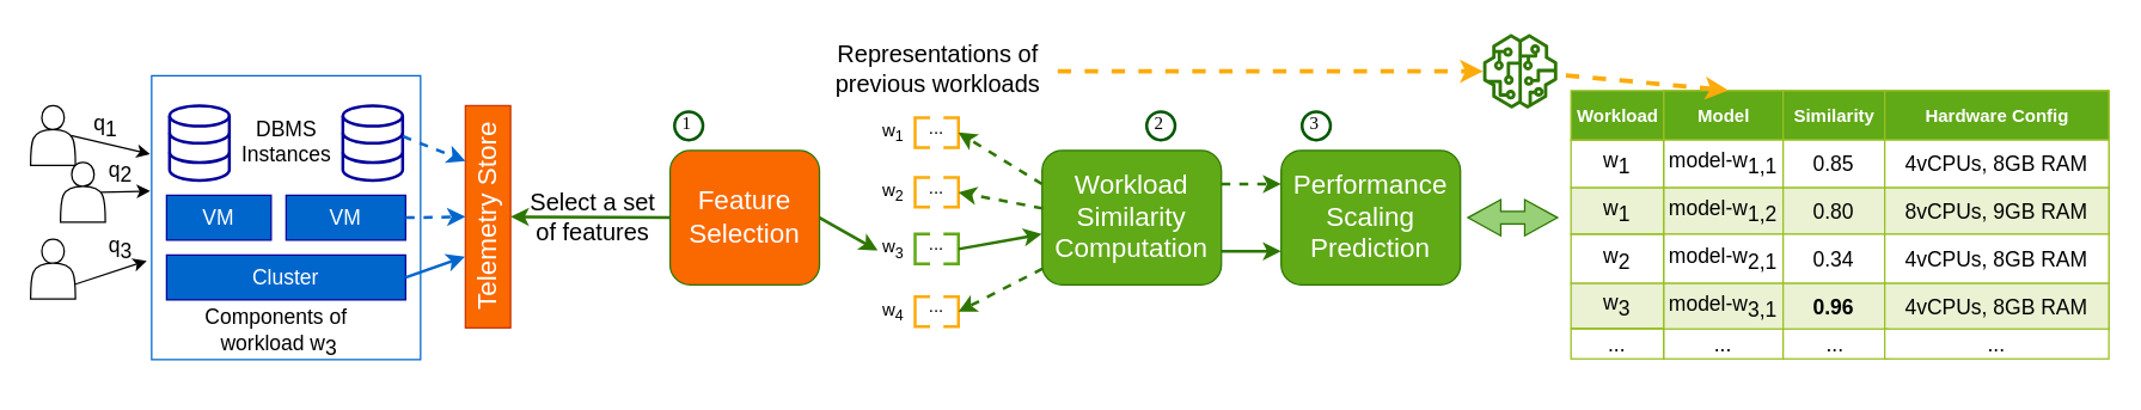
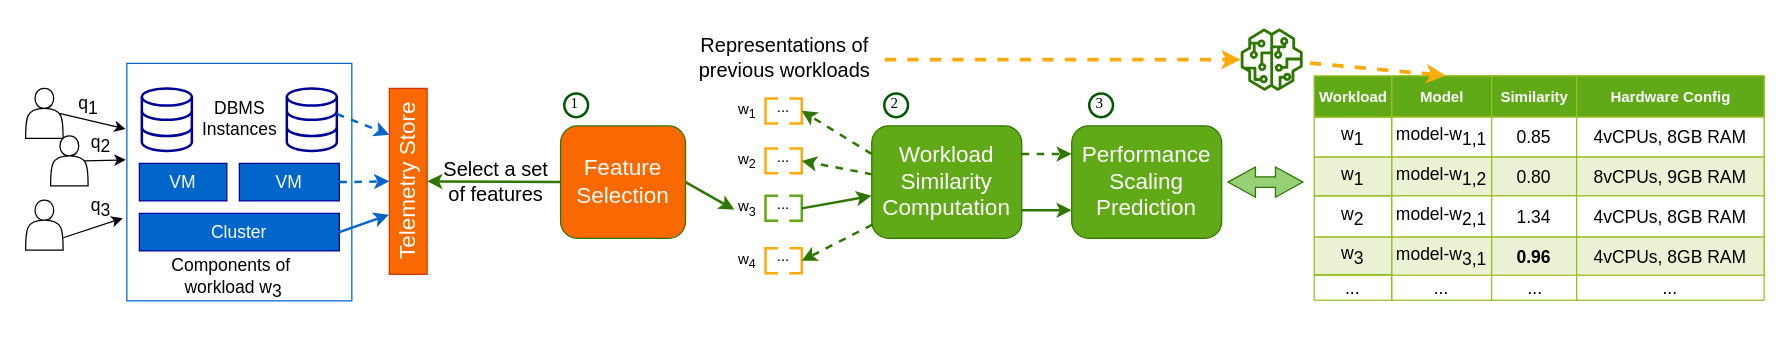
- <mxCell id="54" value="2" style="ellipse;whiteSpace=wrap;html=1;aspect=fixed;strokeWidth=2;fontFamily=Tahoma;spacingBottom=4;spacingRight=2;strokeColor=#005700;fillColor=none;" vertex="1" parent="1"><mxGeometry x="767" y="74" width="19" height="19" as="geometry" /></mxCell>
+ <mxCell id="54" value="2" style="ellipse;whiteSpace=wrap;html=1;aspect=fixed;strokeWidth=2;fontFamily=Tahoma;spacingBottom=4;spacingRight=2;strokeColor=#005700;fillColor=none;" vertex="1" parent="1"><mxGeometry x="707" y="74" width="19" height="19" as="geometry" /></mxCell>
- <mxCell id="75" value="0.34" style="connectable=0;recursiveResize=0;strokeColor=inherit;fillColor=inherit;fontStyle=0;align=center;whiteSpace=wrap;html=1;fontSize=14;" vertex="1" parent="73"><mxGeometry x="80" width="68" height="33" as="geometry"><mxRectangle width="68" height="33" as="alternateBounds" /></mxGeometry></mxCell>
+ <mxCell id="75" value="1.34" style="connectable=0;recursiveResize=0;strokeColor=inherit;fillColor=inherit;fontStyle=0;align=center;whiteSpace=wrap;html=1;fontSize=14;" vertex="1" parent="73"><mxGeometry x="80" width="68" height="33" as="geometry"><mxRectangle width="68" height="33" as="alternateBounds" /></mxGeometry></mxCell>
